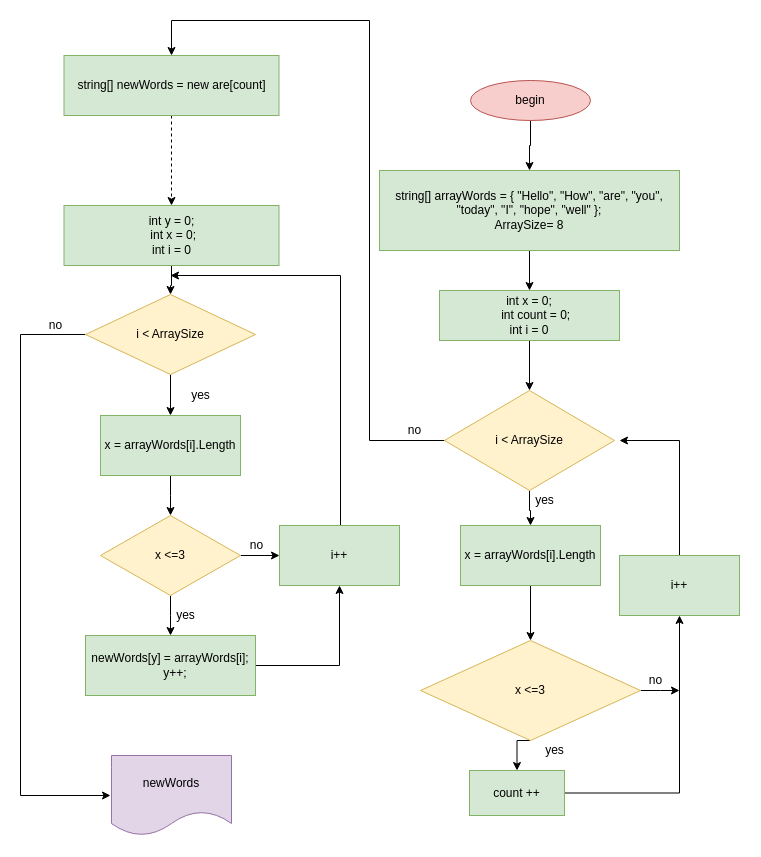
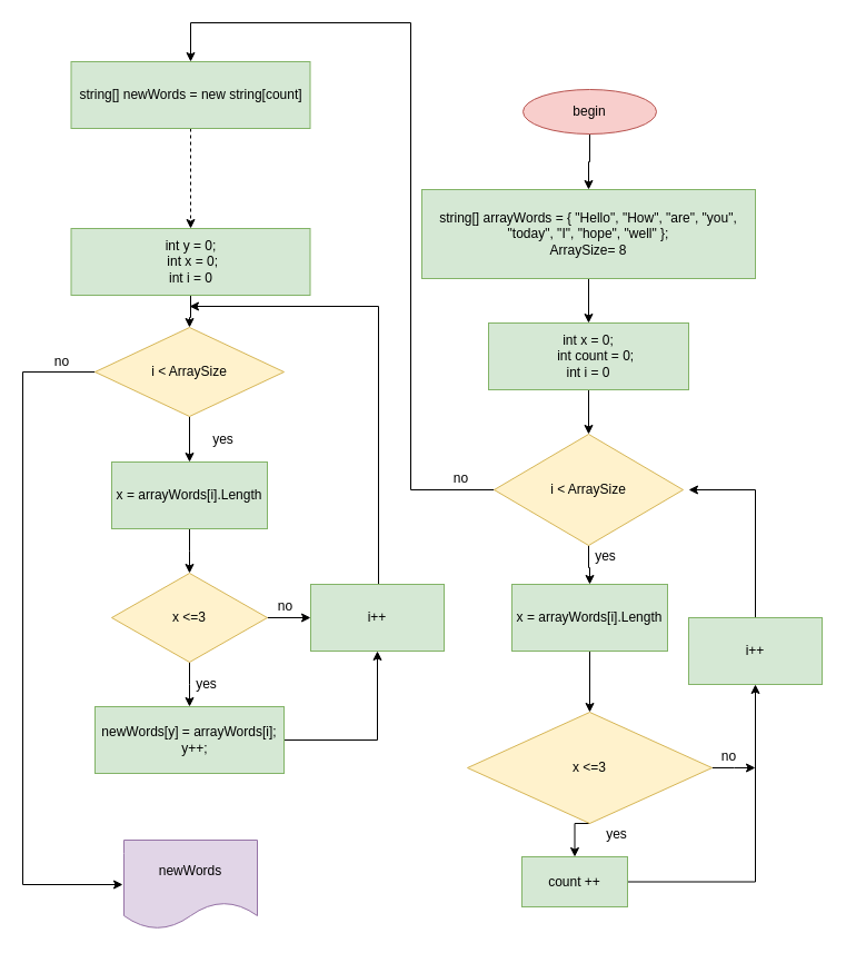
- <mxCell id="25" value="string[] newWords = new are[count]" style="rounded=0;whiteSpace=wrap;html=1;fillColor=#d5e8d4;strokeColor=#82b366;" parent="1" vertex="1"><mxGeometry x="63.5" y="55" width="215" height="60" as="geometry" /></mxCell>
+ <mxCell id="25" value="string[] newWords = new string[count]" style="rounded=0;whiteSpace=wrap;html=1;fillColor=#d5e8d4;strokeColor=#82b366;" parent="1" vertex="1"><mxGeometry x="63.5" y="55" width="215" height="60" as="geometry" /></mxCell>
- <mxCell id="7" value="&lt;div&gt;int x = 0;&lt;/div&gt;&lt;div&gt;&amp;nbsp; &amp;nbsp; int count = 0;&lt;/div&gt;&lt;div&gt;int i = 0&lt;/div&gt;" style="rounded=0;whiteSpace=wrap;html=1;fillColor=#d5e8d4;strokeColor=#82b366;" parent="1" vertex="1"><mxGeometry x="439" y="290" width="180" height="50" as="geometry" /></mxCell>
+ <mxCell id="7" value="&lt;div&gt;int x = 0;&lt;/div&gt;&lt;div&gt;&amp;nbsp; &amp;nbsp; int count = 0;&lt;/div&gt;&lt;div&gt;int i = 0&lt;/div&gt;" style="rounded=0;whiteSpace=wrap;html=1;fillColor=#d5e8d4;strokeColor=#82b366;" parent="1" vertex="1"><mxGeometry x="439" y="290" width="180" height="60" as="geometry" /></mxCell>
